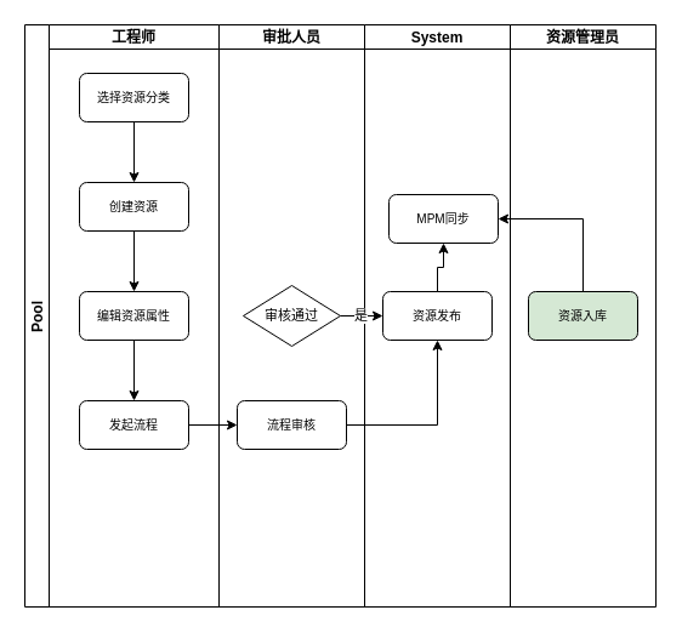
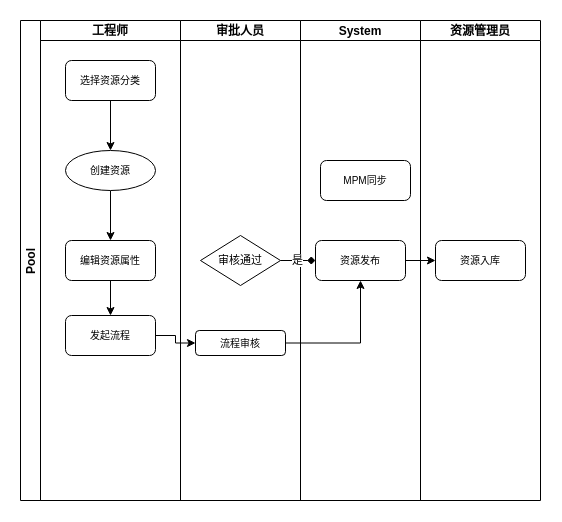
- <mxCell id="7" value="创建资源" style="rounded=1;whiteSpace=wrap;html=1;fontSize=10;" vertex="1" parent="3"><mxGeometry x="25" y="130" width="90" height="40" as="geometry" /></mxCell>
+ <mxCell id="7" value="创建资源" style="ellipse;whiteSpace=wrap;html=1;fontSize=10;" vertex="1" parent="3"><mxGeometry x="25" y="130" width="90" height="40" as="geometry" /></mxCell>
- <mxCell id="23" style="edgeStyle=orthogonalEdgeStyle;rounded=0;orthogonalLoop=1;jettySize=auto;html=1;exitX=0.5;exitY=0;exitDx=0;exitDy=0;entryX=1;entryY=0.5;entryDx=0;entryDy=0;fontSize=11;" edge="1" parent="1" source="21" target="17"><mxGeometry relative="1" as="geometry" /></mxCell>
- <mxCell id="22" value="" style="edgeStyle=orthogonalEdgeStyle;rounded=0;orthogonalLoop=1;jettySize=auto;html=1;fontSize=11;" edge="1" parent="1" source="16" target="17"><mxGeometry relative="1" as="geometry" /></mxCell>
+ <mxCell id="22" value="" style="edgeStyle=orthogonalEdgeStyle;rounded=0;orthogonalLoop=1;jettySize=auto;html=1;fontSize=11;" edge="1" parent="1" source="16" target="21"><mxGeometry relative="1" as="geometry" /></mxCell>
- <mxCell id="19" value="是" style="edgeStyle=orthogonalEdgeStyle;rounded=0;orthogonalLoop=1;jettySize=auto;html=1;fontSize=11;" edge="1" parent="2" source="14" target="16"><mxGeometry relative="1" as="geometry" /></mxCell>
+ <mxCell id="19" value="是" style="edgeStyle=orthogonalEdgeStyle;rounded=0;orthogonalLoop=1;jettySize=auto;html=1;fontSize=11;endArrow=diamond;" edge="1" parent="2" source="14" target="16"><mxGeometry relative="1" as="geometry" /></mxCell>
- <mxCell id="21" value="资源入库" style="rounded=1;whiteSpace=wrap;html=1;fontSize=10;fillColor=#d5e8d4;" vertex="1" parent="20"><mxGeometry x="15" y="220" width="90" height="40" as="geometry" /></mxCell>
+ <mxCell id="21" value="资源入库" style="rounded=1;whiteSpace=wrap;html=1;fontSize=10;" vertex="1" parent="20"><mxGeometry x="15" y="220" width="90" height="40" as="geometry" /></mxCell>
- <mxCell id="10" value="发起流程" style="rounded=1;whiteSpace=wrap;html=1;fontSize=10;" vertex="1" parent="3"><mxGeometry x="25" y="310" width="90" height="40" as="geometry" /></mxCell>
+ <mxCell id="10" value="发起流程" style="rounded=1;whiteSpace=wrap;html=1;fontSize=10;" vertex="1" parent="3"><mxGeometry x="25" y="295" width="90" height="40" as="geometry" /></mxCell>
- <mxCell id="13" value="流程审核" style="rounded=1;whiteSpace=wrap;html=1;fontSize=10;" vertex="1" parent="11"><mxGeometry x="15" y="310" width="90" height="40" as="geometry" /></mxCell>
+ <mxCell id="13" value="流程审核" style="rounded=1;whiteSpace=wrap;html=1;fontSize=10;" vertex="1" parent="11"><mxGeometry x="15" y="310" width="90" height="25" as="geometry" /></mxCell>
